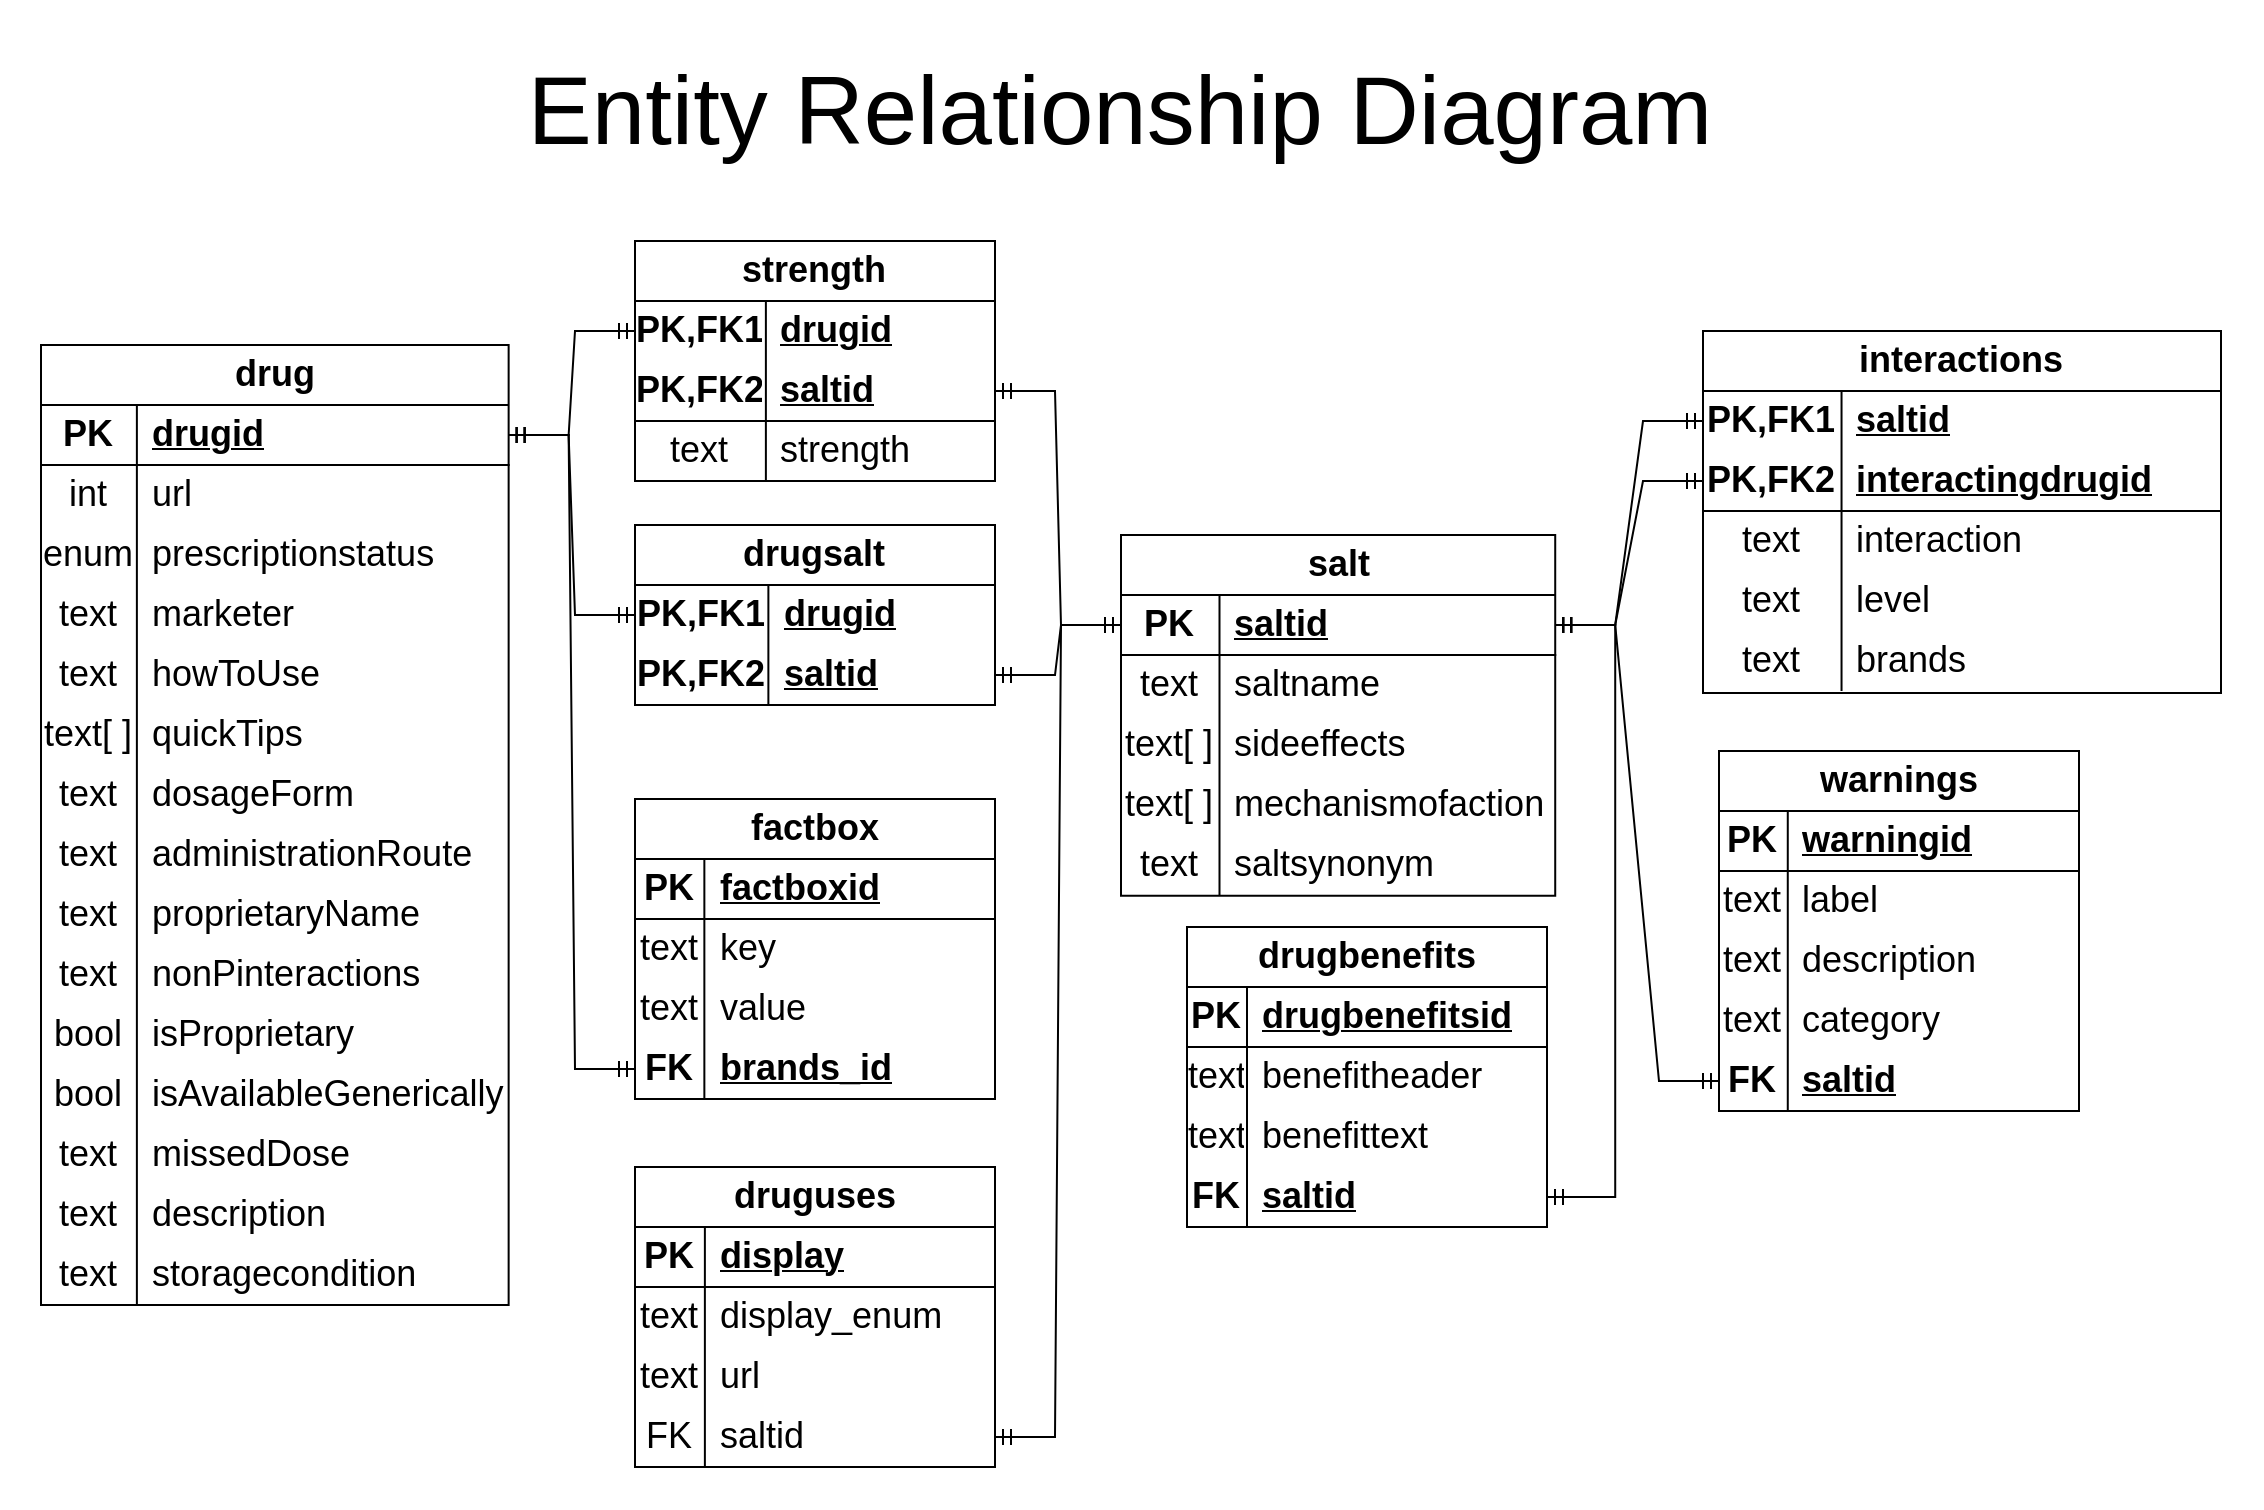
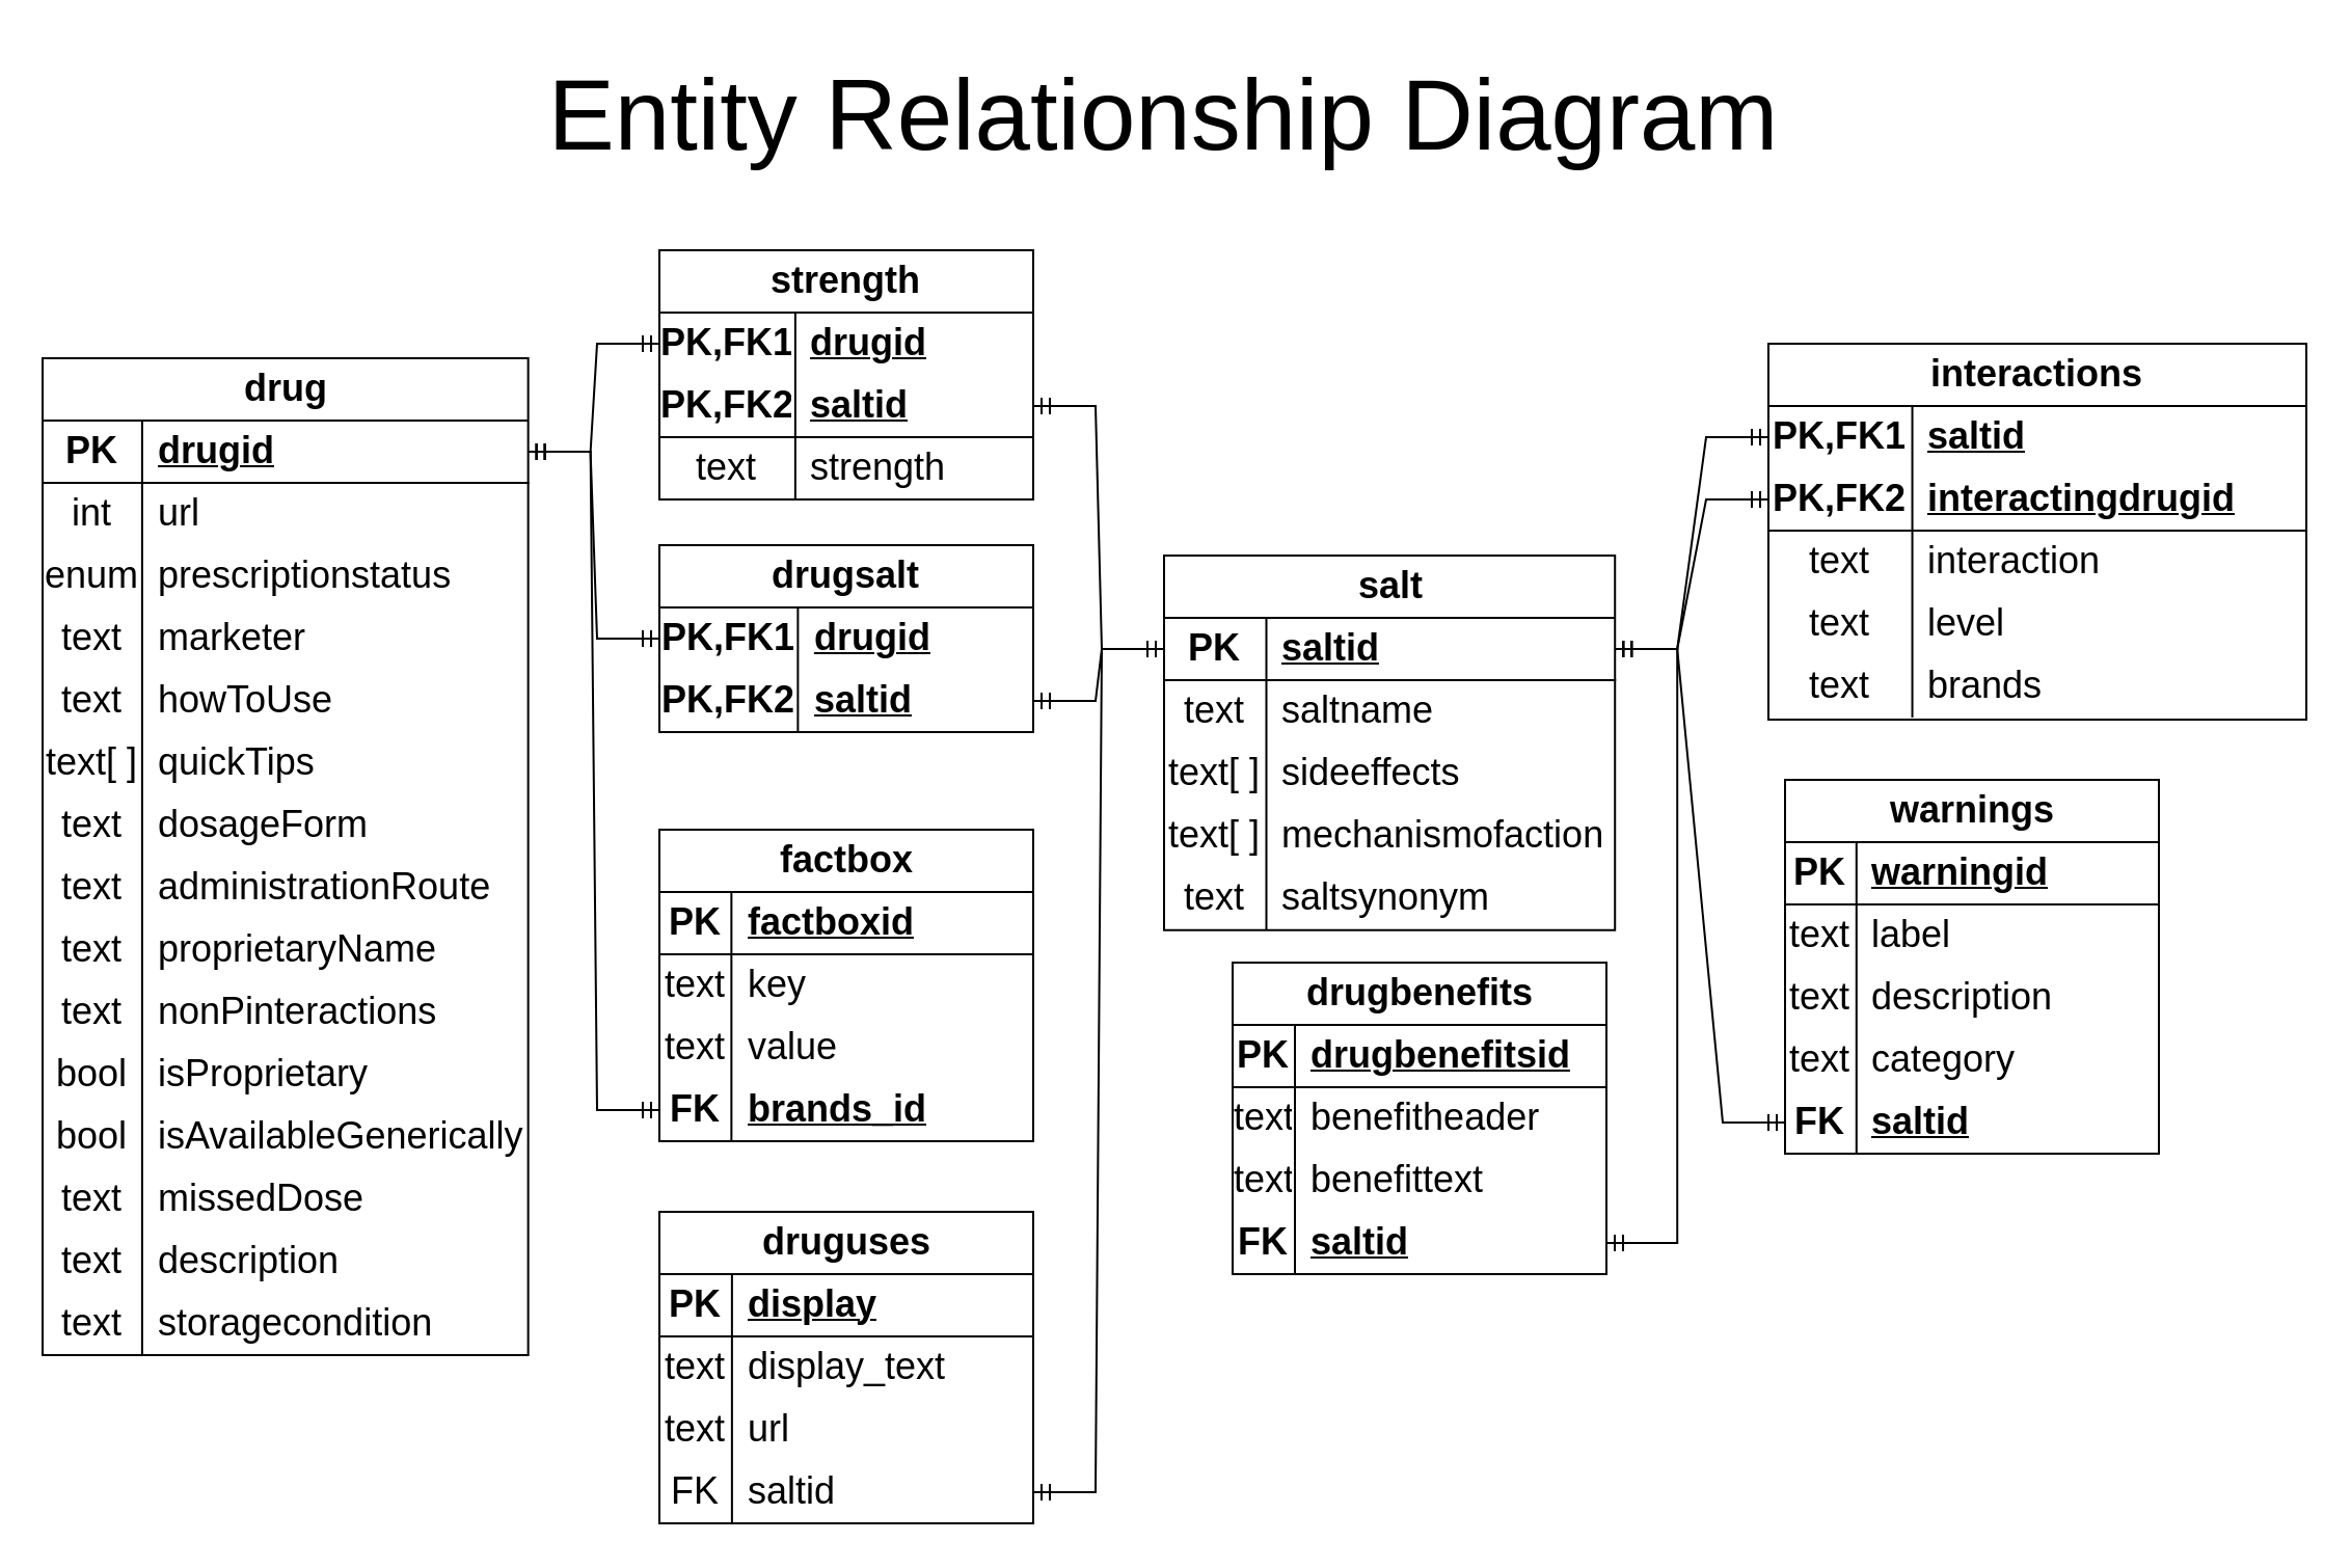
- <mxCell id="123" value="&lt;font style=&quot;font-size: 18px;&quot;&gt;display_enum&lt;/font&gt;" style="shape=partialRectangle;connectable=0;fillColor=none;top=0;left=0;bottom=0;right=0;align=left;spacingLeft=6;overflow=hidden;whiteSpace=wrap;html=1;" parent="121" vertex="1"><mxGeometry x="34.937" width="145.063" height="30" as="geometry"><mxRectangle width="145.063" height="30" as="alternateBounds" /></mxGeometry></mxCell>
+ <mxCell id="123" value="&lt;font style=&quot;font-size: 18px;&quot;&gt;display_text&lt;/font&gt;" style="shape=partialRectangle;connectable=0;fillColor=none;top=0;left=0;bottom=0;right=0;align=left;spacingLeft=6;overflow=hidden;whiteSpace=wrap;html=1;" parent="121" vertex="1"><mxGeometry x="34.937" width="145.063" height="30" as="geometry"><mxRectangle width="145.063" height="30" as="alternateBounds" /></mxGeometry></mxCell>
